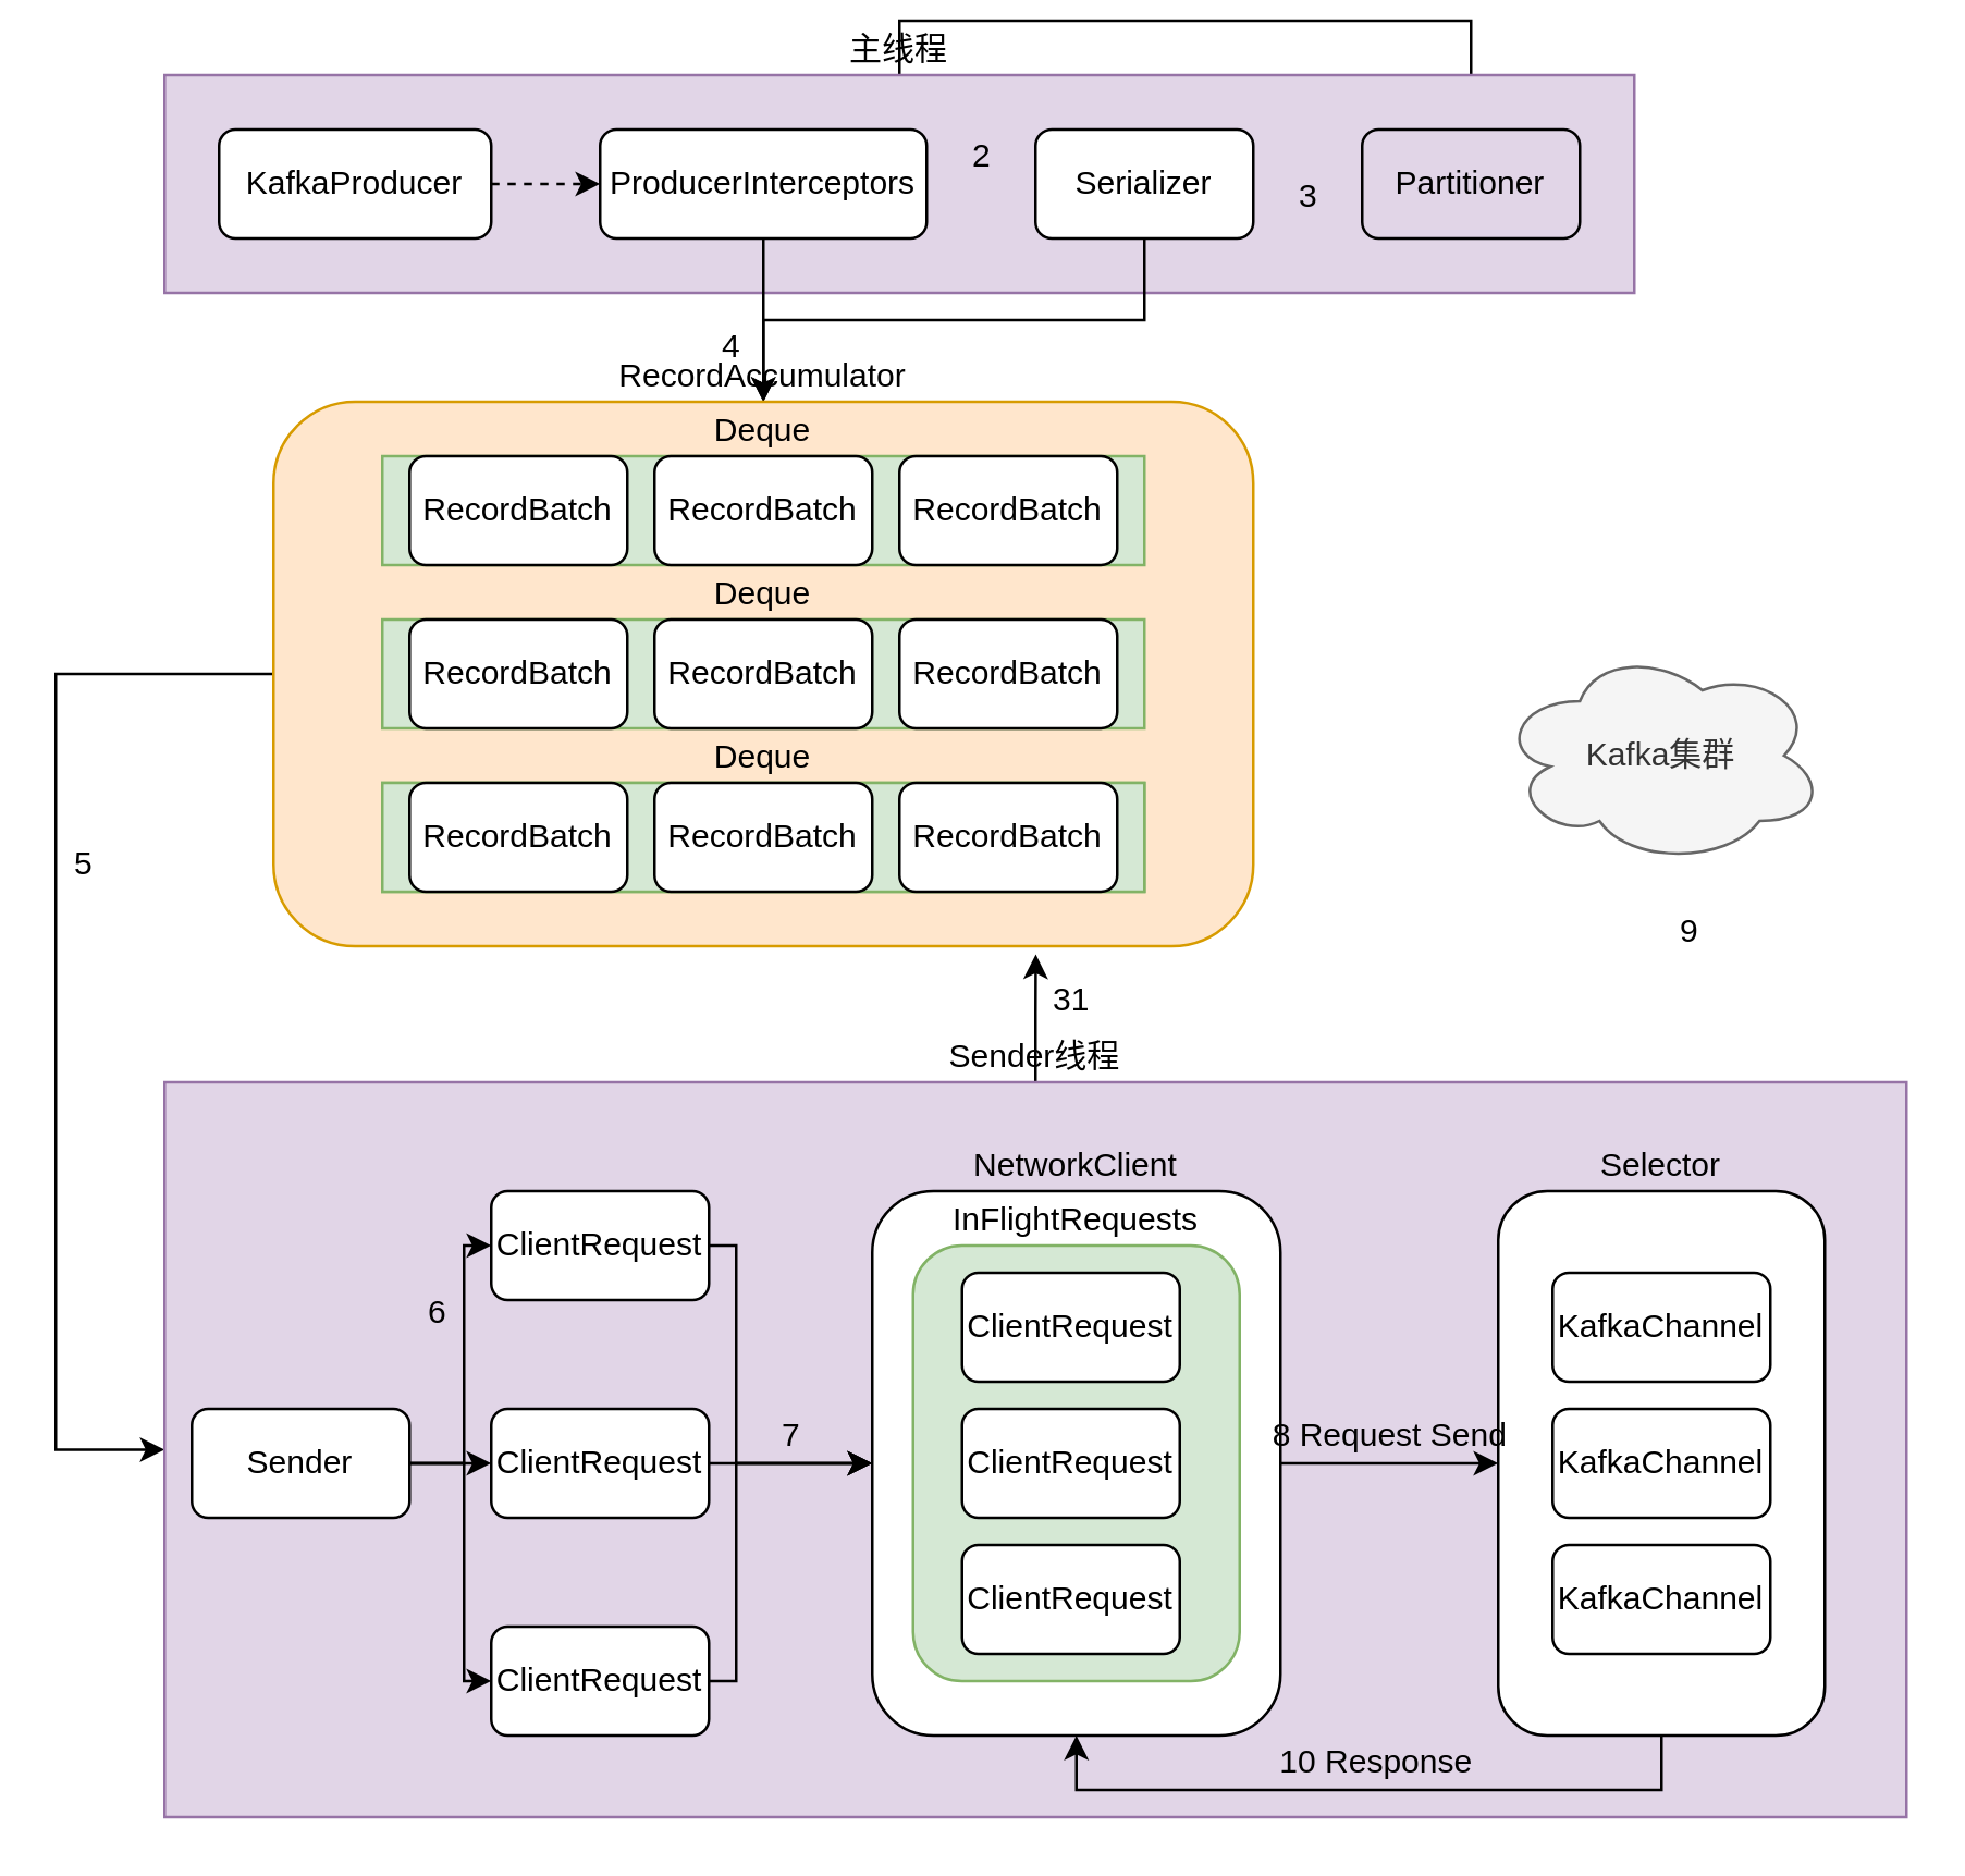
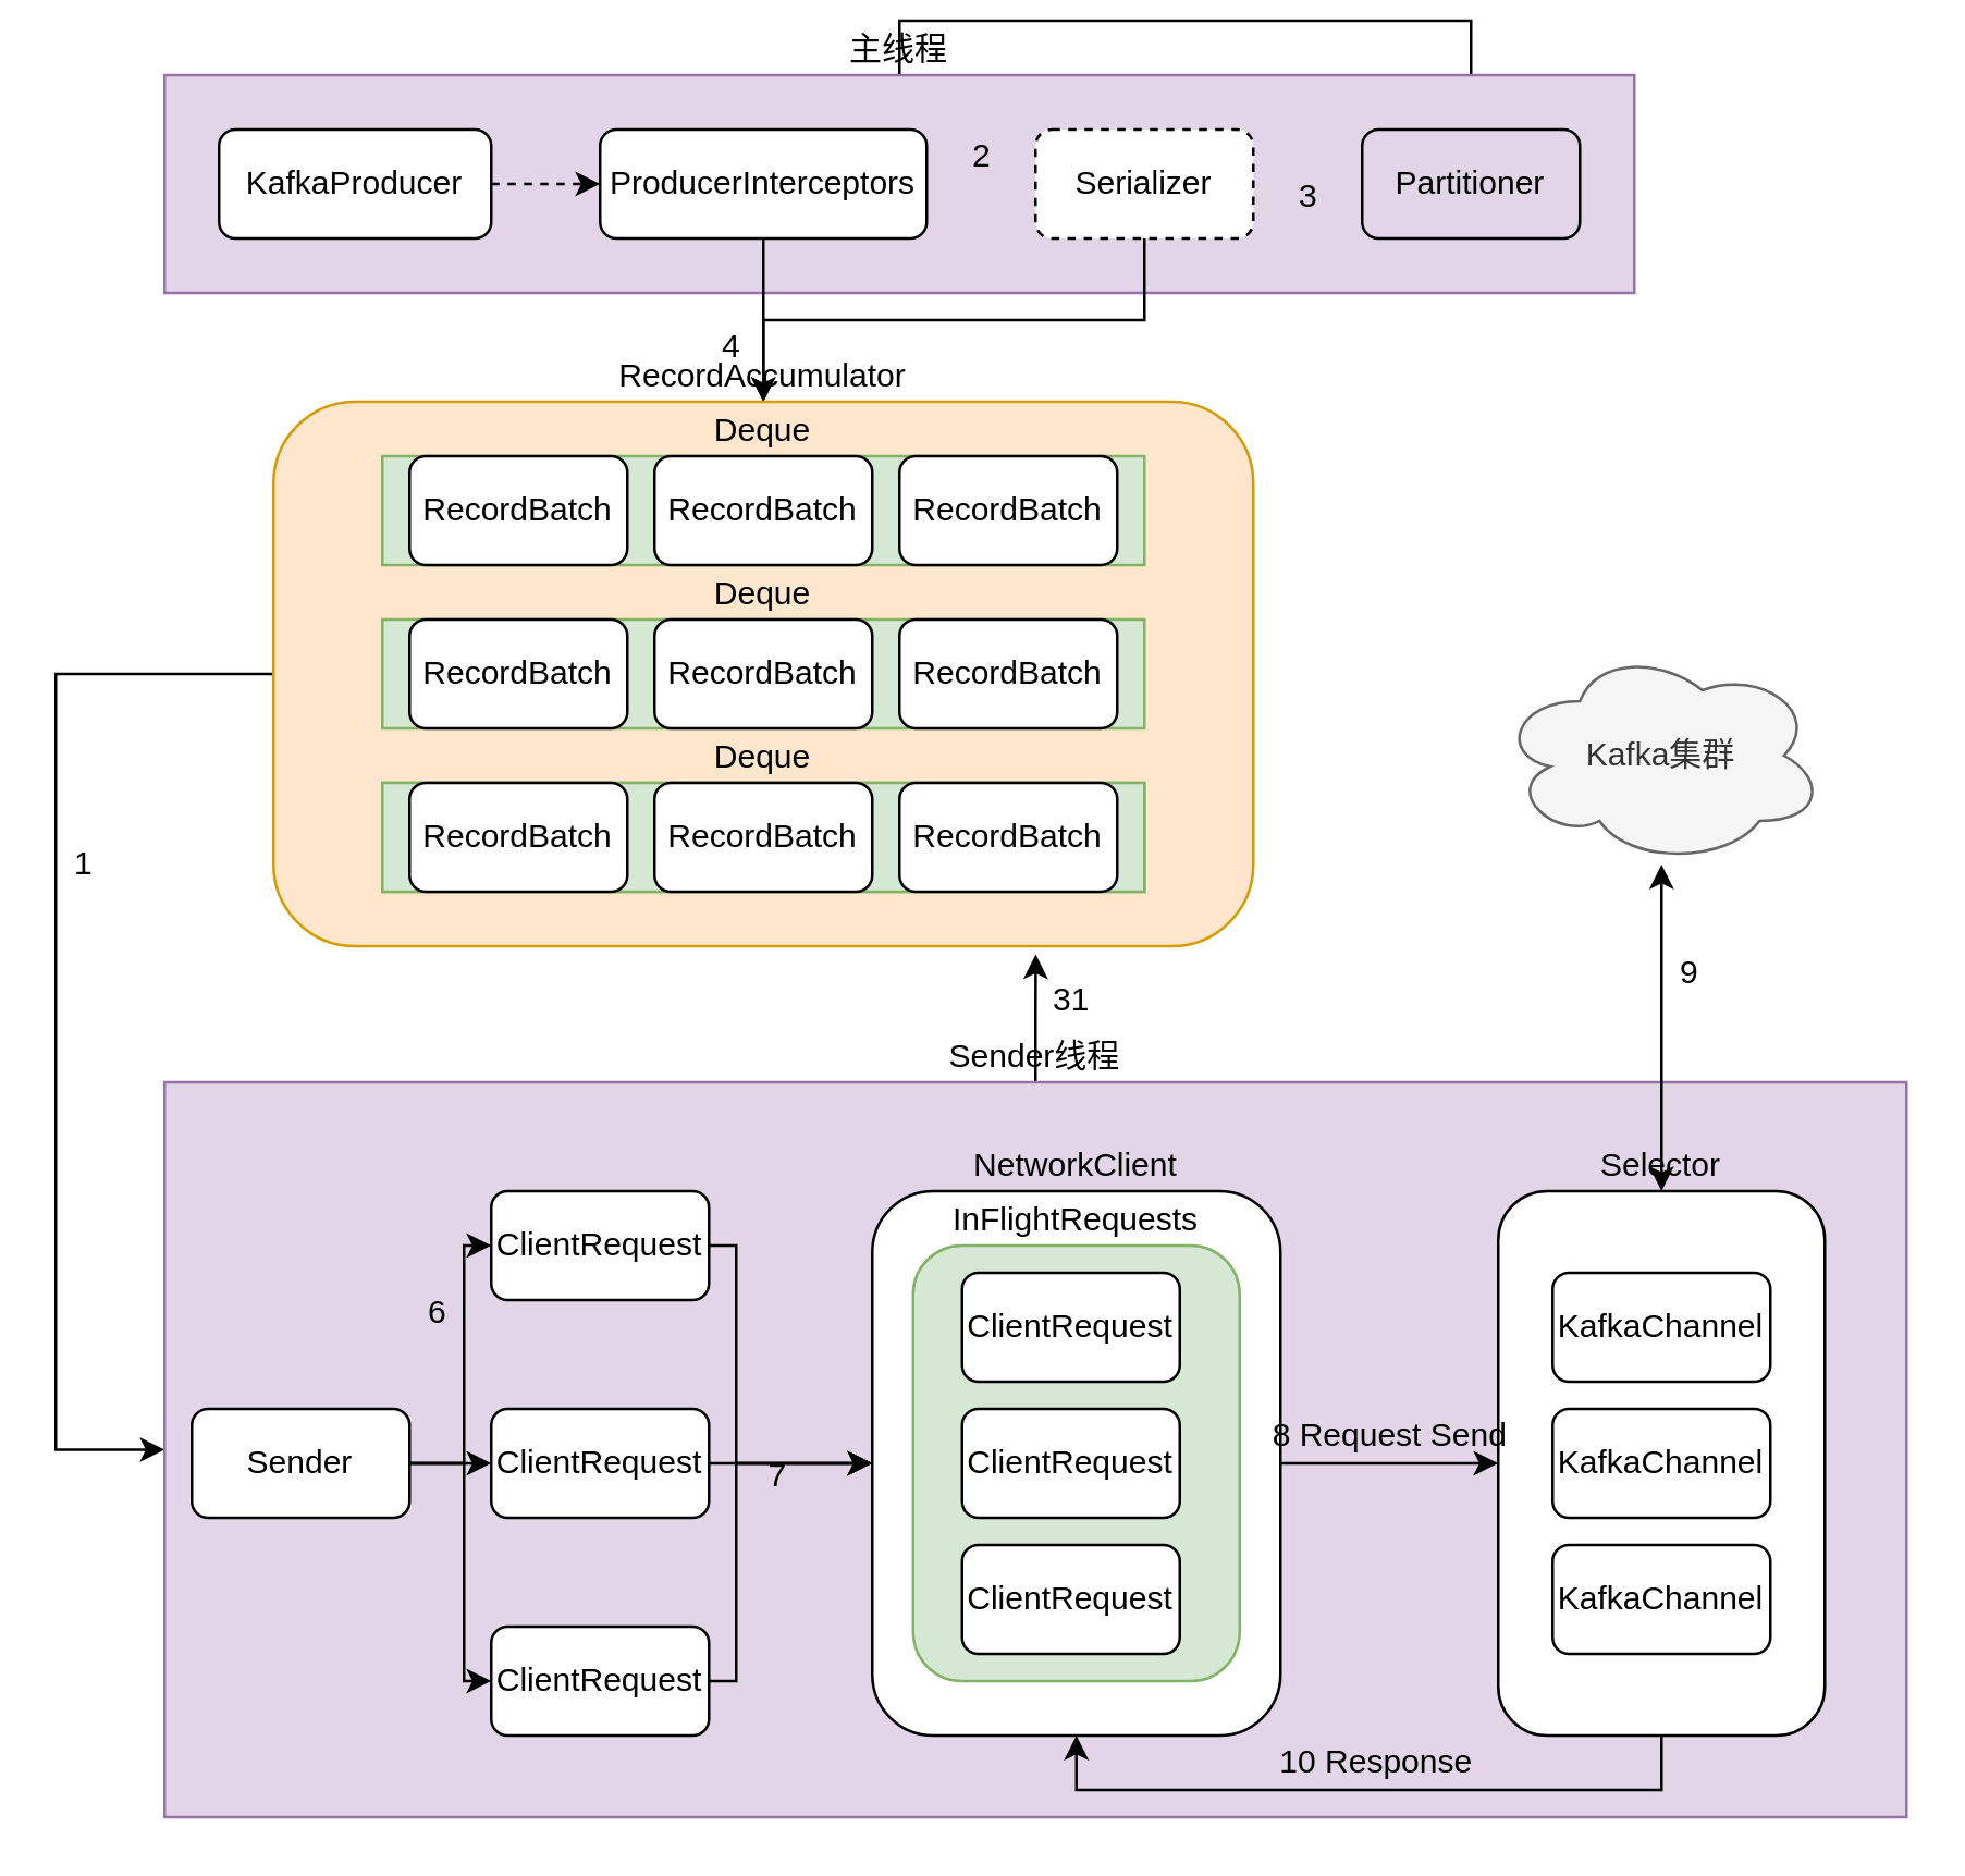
- <mxCell id="9" value="Serializer" style="rounded=1;whiteSpace=wrap;html=1;" parent="1" vertex="1"><mxGeometry x="380" y="40" width="80" height="40" as="geometry" /></mxCell>
+ <mxCell id="9" value="Serializer" style="rounded=1;whiteSpace=wrap;html=1;dashed=1;" parent="1" vertex="1"><mxGeometry x="380" y="40" width="80" height="40" as="geometry" /></mxCell>
- <mxCell id="56" value="5" style="text;html=1;align=center;verticalAlign=middle;resizable=0;points=[];;autosize=1;" parent="1" vertex="1"><mxGeometry x="20" y="300" width="20" height="20" as="geometry" /></mxCell>
+ <mxCell id="56" value="1" style="text;html=1;align=center;verticalAlign=middle;resizable=0;points=[];;autosize=1;" parent="1" vertex="1"><mxGeometry x="20" y="300" width="20" height="20" as="geometry" /></mxCell>
- <mxCell id="59" value="9" style="text;html=1;align=center;verticalAlign=middle;resizable=0;points=[];;autosize=1;" parent="1" vertex="1"><mxGeometry x="610" y="325" width="20" height="20" as="geometry" /></mxCell>
+ <mxCell id="59" value="9" style="text;html=1;align=center;verticalAlign=middle;resizable=0;points=[];;autosize=1;" parent="1" vertex="1"><mxGeometry x="610" y="340" width="20" height="20" as="geometry" /></mxCell>
+ <mxCell id="37" style="edgeStyle=orthogonalEdgeStyle;rounded=0;orthogonalLoop=1;jettySize=auto;html=1;entryX=0.5;entryY=0;entryDx=0;entryDy=0;startArrow=classic;startFill=1;" parent="1" source="38" target="33" edge="1"><mxGeometry relative="1" as="geometry" /></mxCell>
- <mxCell id="58" value="7" style="text;html=1;align=center;verticalAlign=middle;resizable=0;points=[];;autosize=1;" parent="1" vertex="1"><mxGeometry x="280" y="510" width="20" height="20" as="geometry" /></mxCell>
+ <mxCell id="58" value="7" style="text;html=1;align=center;verticalAlign=middle;resizable=0;points=[];;autosize=1;" parent="1" vertex="1"><mxGeometry x="275" y="525" width="20" height="20" as="geometry" /></mxCell>
